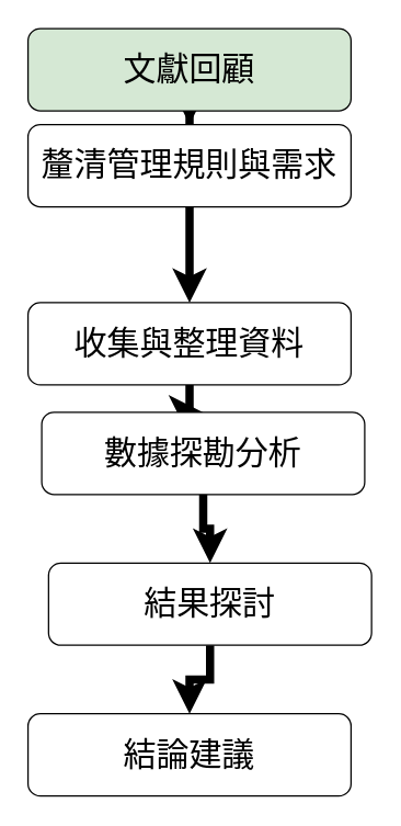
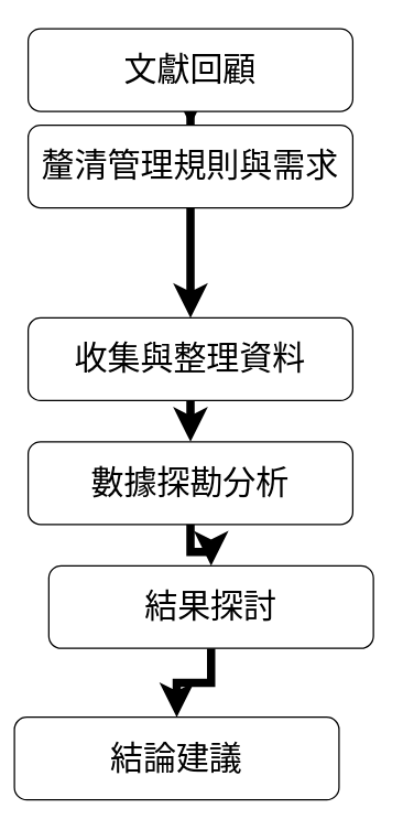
- <mxCell id="3" value="&lt;font style=&quot;font-size: 24px;&quot;&gt;文獻回顧&lt;/font&gt;" style="rounded=1;whiteSpace=wrap;html=1;fillColor=#d5e8d4;" parent="1" vertex="1"><mxGeometry x="20" width="236" height="60" as="geometry" y="20" /></mxCell>
+ <mxCell id="3" value="&lt;font style=&quot;font-size: 24px;&quot;&gt;文獻回顧&lt;/font&gt;" style="rounded=1;whiteSpace=wrap;html=1;" parent="1" vertex="1"><mxGeometry x="20" width="236" height="60" as="geometry" y="20" /></mxCell>
- <mxCell id="2" style="edgeStyle=orthogonalEdgeStyle;rounded=0;orthogonalLoop=1;jettySize=auto;html=1;strokeWidth=6;endArrow=open;" edge="1" parent="1" source="3" target="5"><mxGeometry relative="1" as="geometry" /></mxCell>
+ <mxCell id="2" style="edgeStyle=orthogonalEdgeStyle;rounded=0;orthogonalLoop=1;jettySize=auto;html=1;strokeWidth=6;" edge="1" parent="1" source="3" target="5"><mxGeometry relative="1" as="geometry" /></mxCell>
- <mxCell id="7" value="&lt;font style=&quot;font-size: 24px;&quot;&gt;收集與整理資料&lt;/font&gt;" style="rounded=1;whiteSpace=wrap;html=1;" parent="1" vertex="1"><mxGeometry x="20" y="220" width="236" height="60" as="geometry" /></mxCell>
+ <mxCell id="7" value="&lt;font style=&quot;font-size: 24px;&quot;&gt;收集與整理資料&lt;/font&gt;" style="rounded=1;whiteSpace=wrap;html=1;" parent="1" vertex="1"><mxGeometry x="20" y="230" width="236" height="60" as="geometry" /></mxCell>
- <mxCell id="9" value="&lt;span style=&quot;font-size: 24px;&quot;&gt;數據探勘分析&lt;/span&gt;" style="rounded=1;whiteSpace=wrap;html=1;" parent="1" vertex="1"><mxGeometry x="30" y="300" width="236" height="60" as="geometry" /></mxCell>
+ <mxCell id="9" value="&lt;span style=&quot;font-size: 24px;&quot;&gt;數據探勘分析&lt;/span&gt;" style="rounded=1;whiteSpace=wrap;html=1;" parent="1" vertex="1"><mxGeometry x="20" y="320" width="236" height="60" as="geometry" /></mxCell>
- <mxCell id="12" value="&lt;span style=&quot;font-size: 24px;&quot;&gt;結論建議&lt;/span&gt;" style="rounded=1;whiteSpace=wrap;html=1;" parent="1" vertex="1"><mxGeometry x="20" y="520" width="236" height="60" as="geometry" /></mxCell>
+ <mxCell id="12" value="&lt;span style=&quot;font-size: 24px;&quot;&gt;結論建議&lt;/span&gt;" style="rounded=1;whiteSpace=wrap;html=1;" parent="1" vertex="1"><mxGeometry x="10" y="520" width="236" height="60" as="geometry" /></mxCell>
